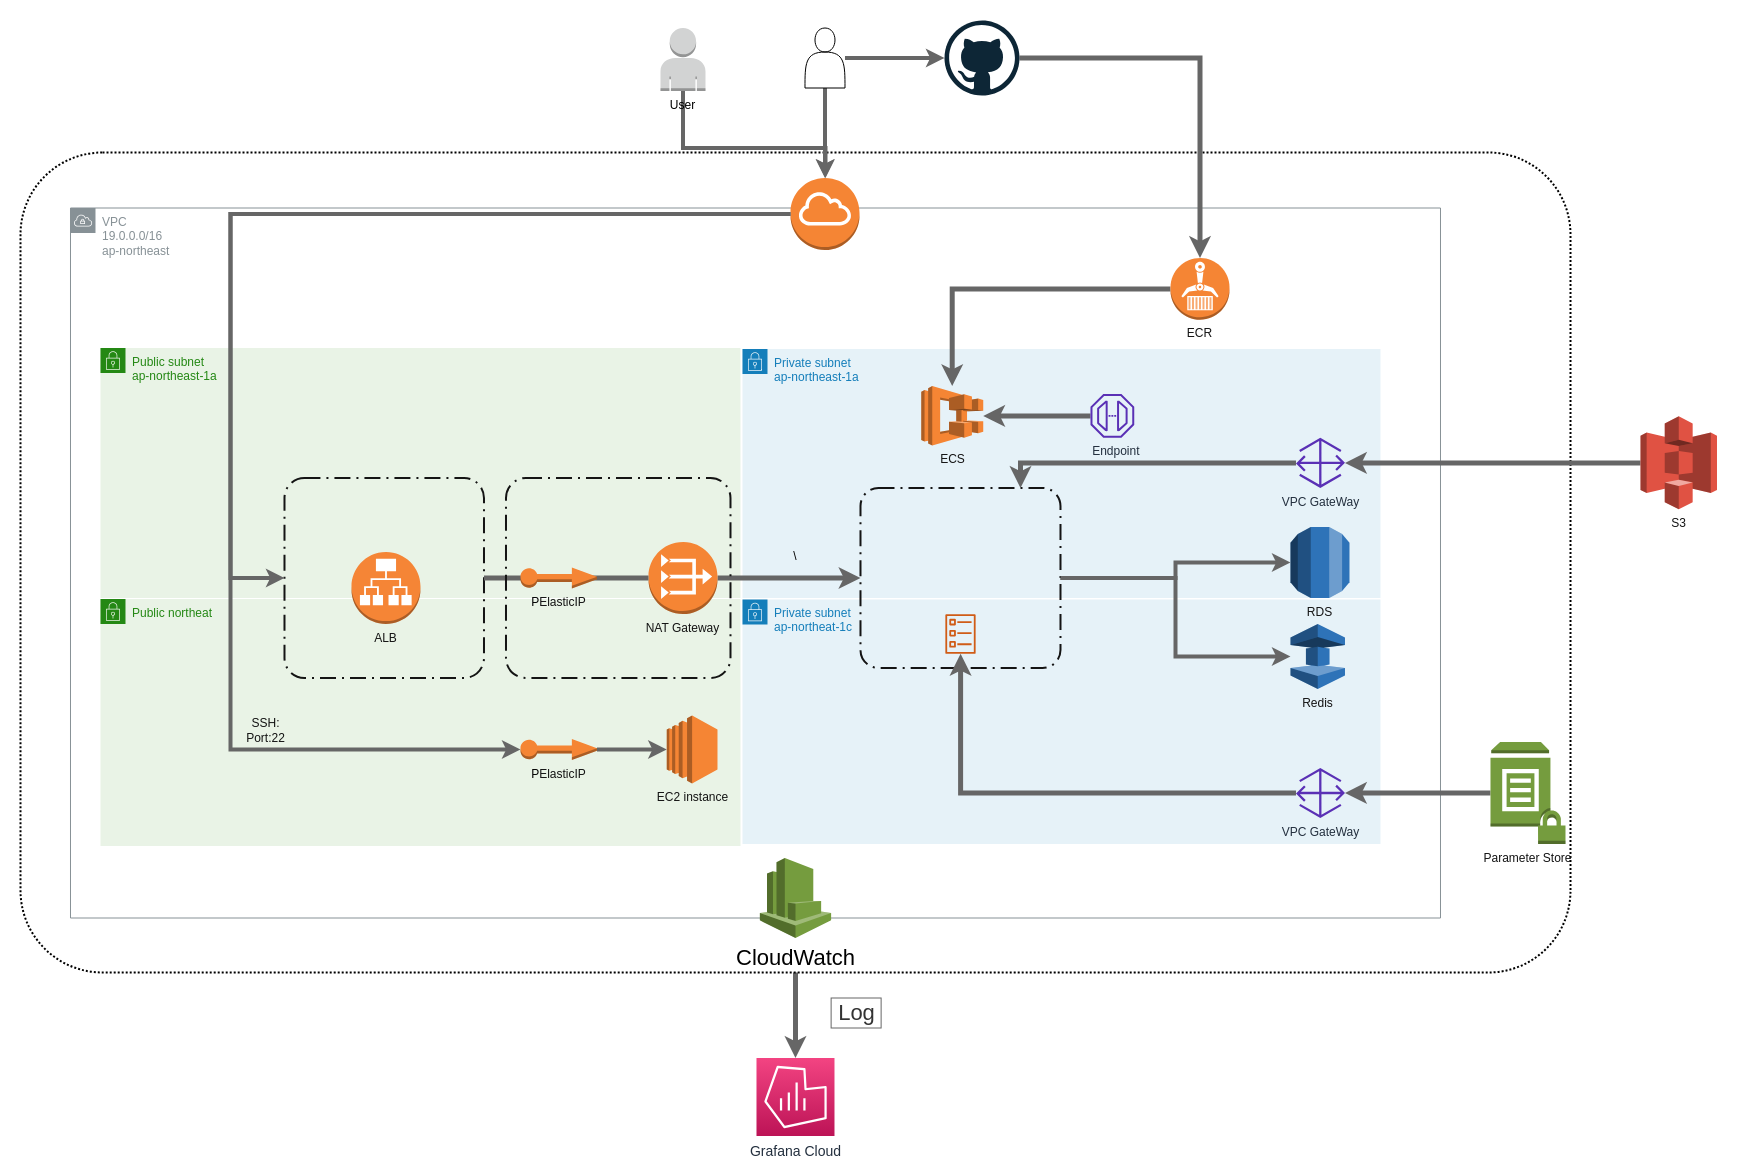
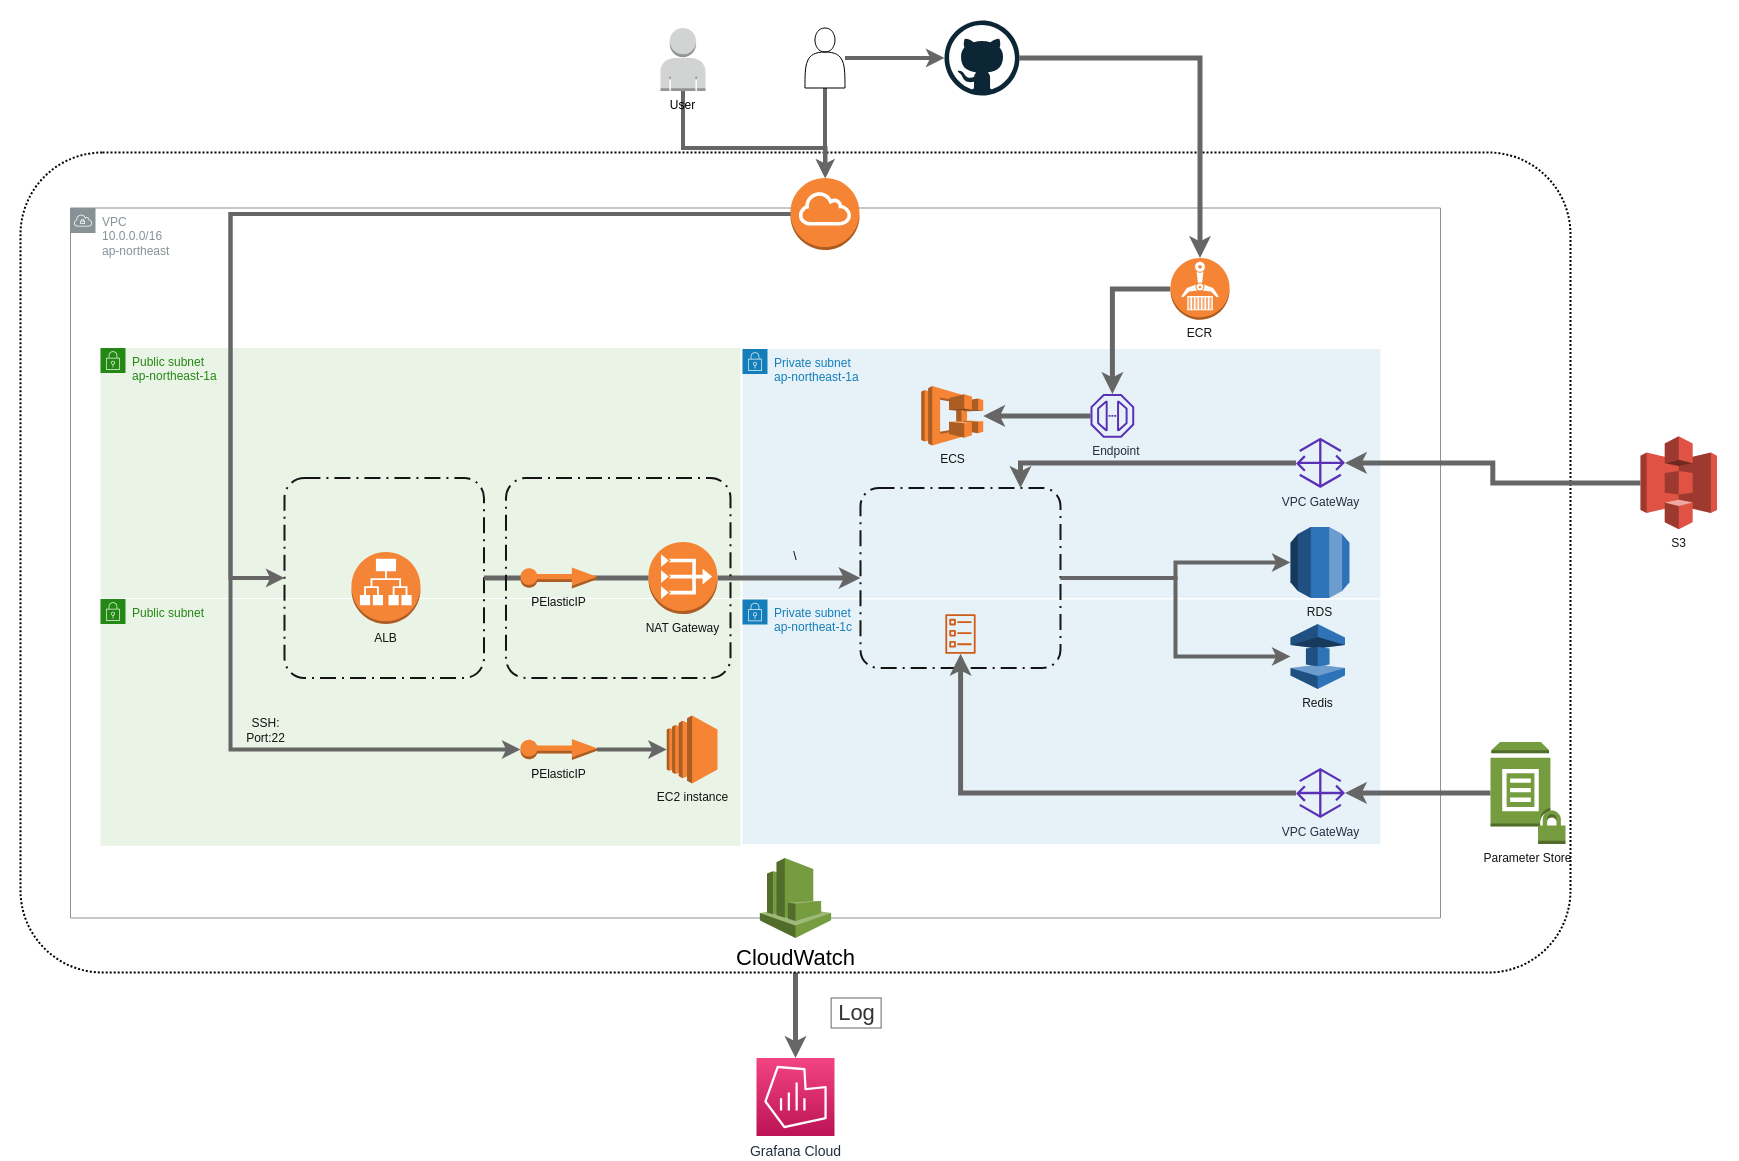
- <mxCell id="2" value="VPC&lt;br&gt;19.0.0.0/16&lt;br&gt;ap-northeast" style="outlineConnect=0;gradientColor=none;html=1;whiteSpace=wrap;fontSize=12;fontStyle=0;shape=mxgraph.aws4.group;grIcon=mxgraph.aws4.group_vpc;strokeColor=#879196;fillColor=none;verticalAlign=top;align=left;spacingLeft=30;fontColor=#879196;dashed=0;" parent="1" vertex="1"><mxGeometry x="69.99" y="207.5" width="1370" height="710" as="geometry" /></mxCell>
+ <mxCell id="2" value="VPC&lt;br&gt;10.0.0.0/16&lt;br&gt;ap-northeast" style="outlineConnect=0;gradientColor=none;html=1;whiteSpace=wrap;fontSize=12;fontStyle=0;shape=mxgraph.aws4.group;grIcon=mxgraph.aws4.group_vpc;strokeColor=#879196;fillColor=none;verticalAlign=top;align=left;spacingLeft=30;fontColor=#879196;dashed=0;" parent="1" vertex="1"><mxGeometry x="69.99" y="207.5" width="1370" height="710" as="geometry" /></mxCell>
- <mxCell id="27" style="edgeStyle=orthogonalEdgeStyle;rounded=0;orthogonalLoop=1;jettySize=auto;html=1;exitX=0;exitY=0.5;exitDx=0;exitDy=0;exitPerimeter=0;fontSize=22;fontColor=#141414;strokeWidth=5;fillColor=#f5f5f5;strokeColor=#666666;" parent="1" source="28" target="50" edge="1"><mxGeometry relative="1" as="geometry" /></mxCell>
+ <mxCell id="27" style="edgeStyle=orthogonalEdgeStyle;rounded=0;orthogonalLoop=1;jettySize=auto;html=1;exitX=0;exitY=0.5;exitDx=0;exitDy=0;exitPerimeter=0;fontSize=22;fontColor=#141414;strokeWidth=5;fillColor=#f5f5f5;strokeColor=#666666;" parent="1" source="28" target="49" edge="1"><mxGeometry relative="1" as="geometry" /></mxCell>
- <mxCell id="32" value="&lt;font color=&quot;#141414&quot;&gt;S3&lt;/font&gt;" style="outlineConnect=0;dashed=0;verticalLabelPosition=bottom;verticalAlign=top;align=center;html=1;shape=mxgraph.aws3.s3;fillColor=#E05243;gradientColor=none;strokeColor=#141414;" parent="1" vertex="1"><mxGeometry x="1639.99" y="415.86" width="76.5" height="93" as="geometry" /></mxCell>
+ <mxCell id="32" value="&lt;font color=&quot;#141414&quot;&gt;S3&lt;/font&gt;" style="outlineConnect=0;dashed=0;verticalLabelPosition=bottom;verticalAlign=top;align=center;html=1;shape=mxgraph.aws3.s3;fillColor=#E05243;gradientColor=none;strokeColor=#141414;" parent="1" vertex="1"><mxGeometry x="1639.99" y="435.86" width="76.5" height="93" as="geometry" /></mxCell>
- <mxCell id="7" value="Public northeat" style="points=[[0,0],[0.25,0],[0.5,0],[0.75,0],[1,0],[1,0.25],[1,0.5],[1,0.75],[1,1],[0.75,1],[0.5,1],[0.25,1],[0,1],[0,0.75],[0,0.5],[0,0.25]];outlineConnect=0;gradientColor=none;html=1;whiteSpace=wrap;fontSize=12;fontStyle=0;shape=mxgraph.aws4.group;grIcon=mxgraph.aws4.group_security_group;grStroke=0;strokeColor=#248814;fillColor=#E9F3E6;verticalAlign=top;align=left;spacingLeft=30;fontColor=#248814;dashed=0;" parent="1" vertex="1"><mxGeometry x="99.99" y="598.5" width="640" height="247" as="geometry" /></mxCell>
+ <mxCell id="7" value="Public subnet" style="points=[[0,0],[0.25,0],[0.5,0],[0.75,0],[1,0],[1,0.25],[1,0.5],[1,0.75],[1,1],[0.75,1],[0.5,1],[0.25,1],[0,1],[0,0.75],[0,0.5],[0,0.25]];outlineConnect=0;gradientColor=none;html=1;whiteSpace=wrap;fontSize=12;fontStyle=0;shape=mxgraph.aws4.group;grIcon=mxgraph.aws4.group_security_group;grStroke=0;strokeColor=#248814;fillColor=#E9F3E6;verticalAlign=top;align=left;spacingLeft=30;fontColor=#248814;dashed=0;" parent="1" vertex="1"><mxGeometry x="99.99" y="598.5" width="640" height="247" as="geometry" /></mxCell>
